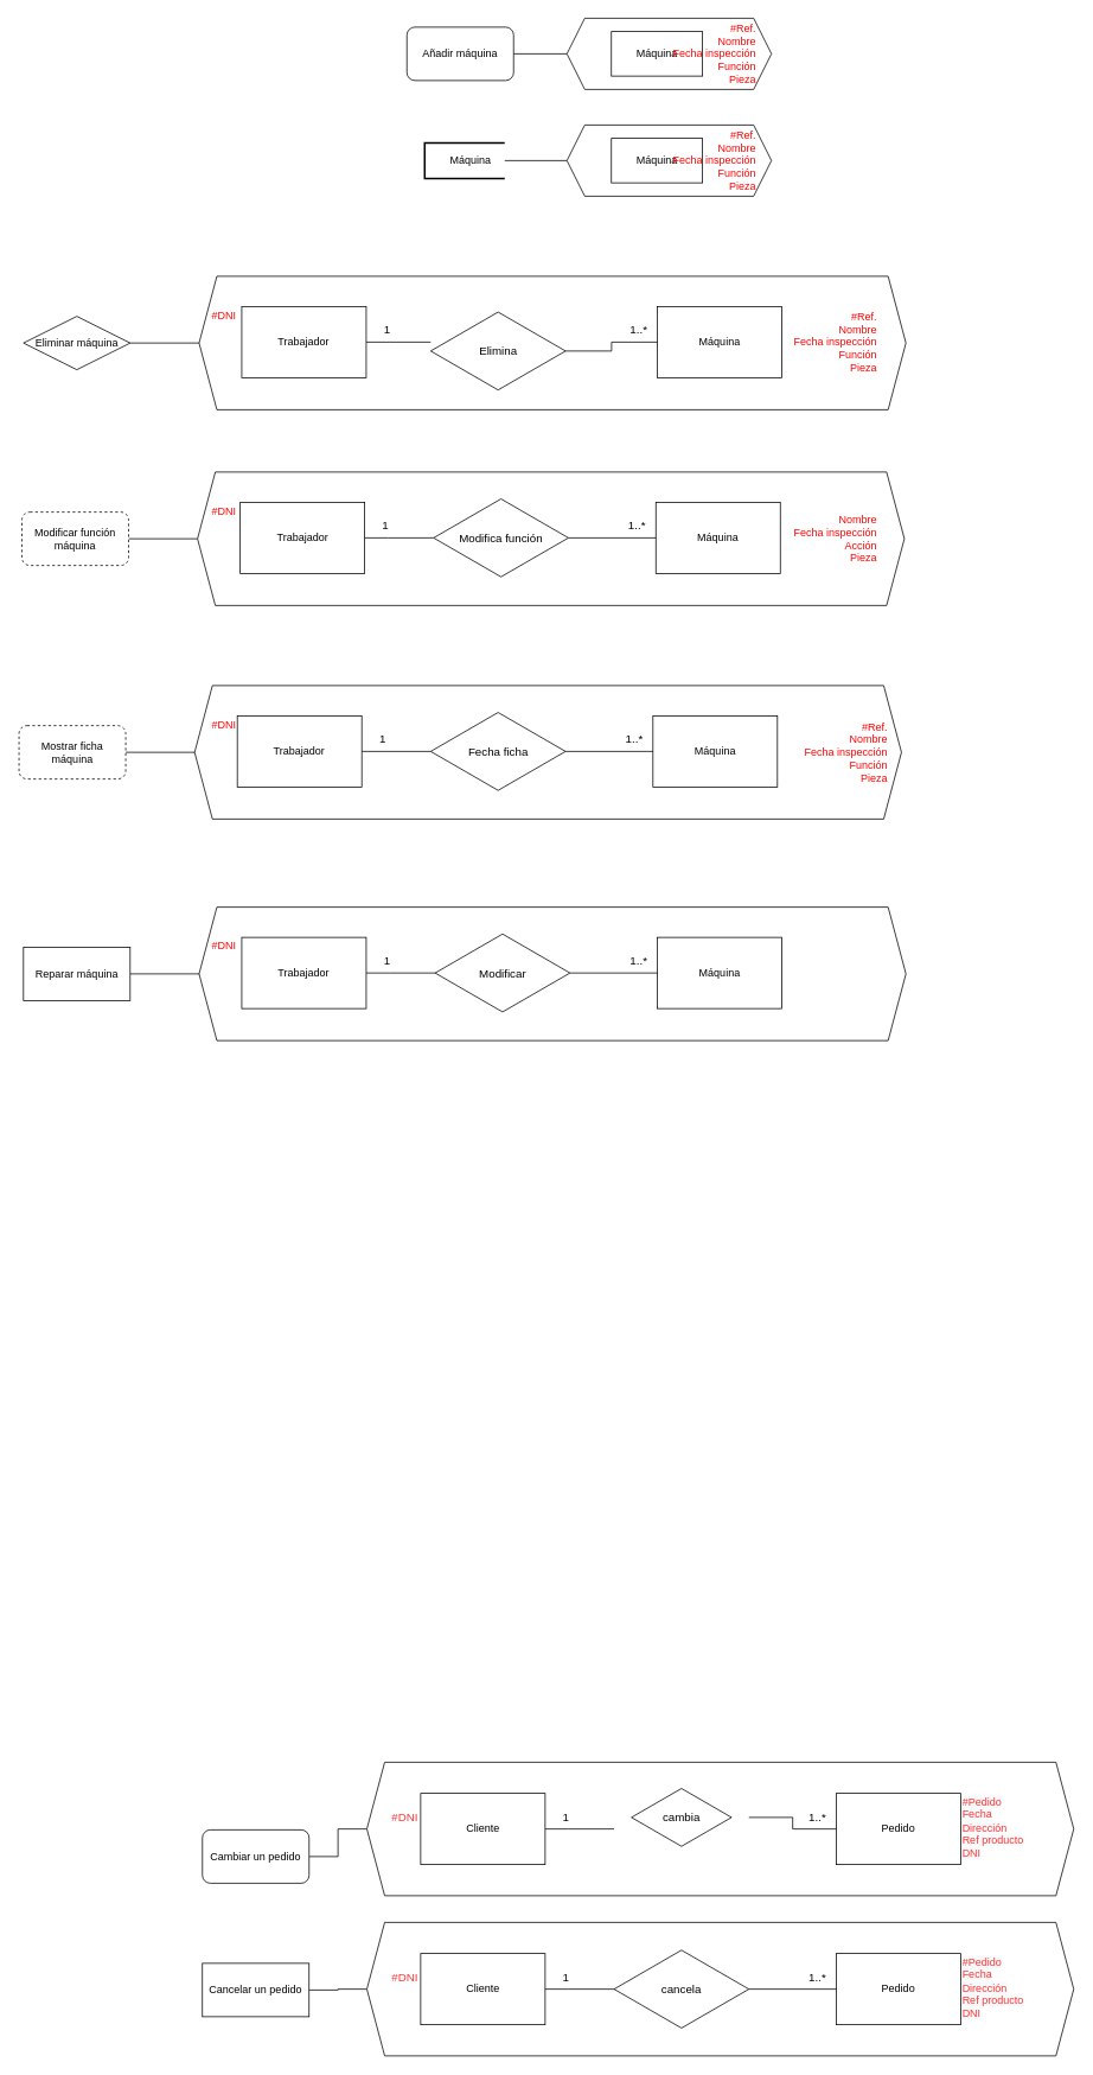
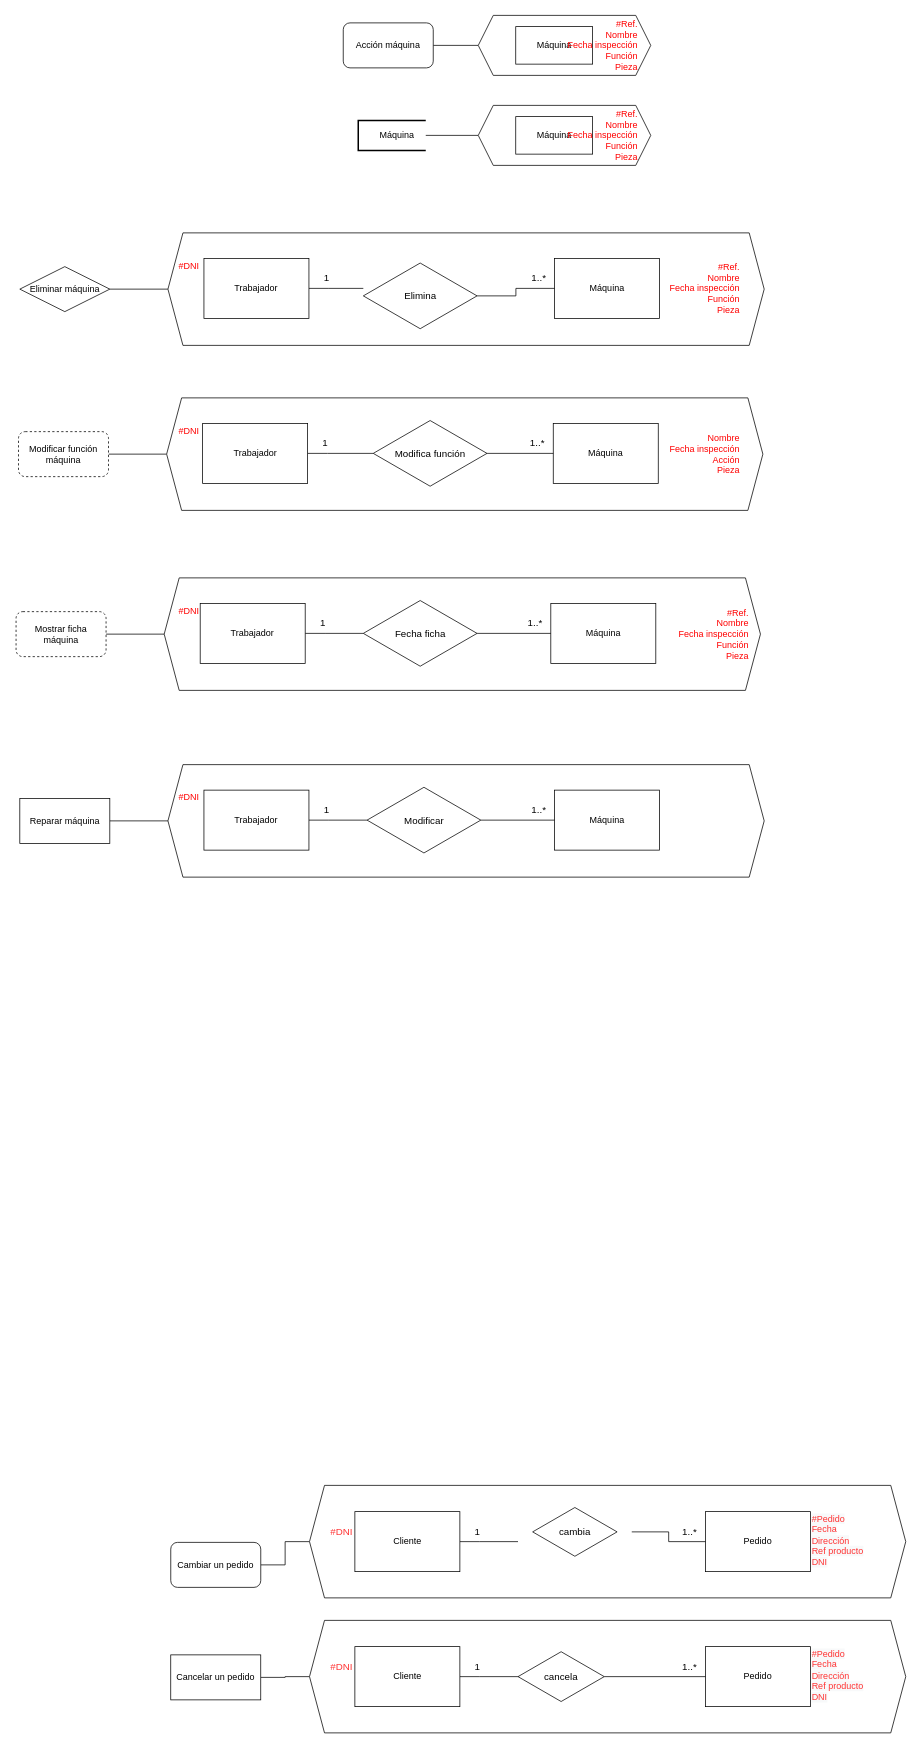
- <mxCell id="3" value="Añadir máquina" style="rounded=1;whiteSpace=wrap;html=1;" parent="1" vertex="1"><mxGeometry x="457" y="30" width="120" height="60" as="geometry" /></mxCell>
+ <mxCell id="3" value="Acción máquina" style="rounded=1;whiteSpace=wrap;html=1;" parent="1" vertex="1"><mxGeometry x="457" y="30" width="120" height="60" as="geometry" /></mxCell>
- <mxCell id="53" value="&lt;font color=&quot;#000000&quot;&gt;Modifica función&lt;br&gt;&lt;/font&gt;" style="html=1;whiteSpace=wrap;aspect=fixed;shape=isoRectangle;fontSize=13;fontColor=#FF3333;" parent="1" vertex="1"><mxGeometry x="487" y="558.5" width="151.67" height="91" as="geometry" /></mxCell>
+ <mxCell id="53" value="&lt;font color=&quot;#000000&quot;&gt;Modifica función&lt;br&gt;&lt;/font&gt;" style="html=1;whiteSpace=wrap;aspect=fixed;shape=isoRectangle;fontSize=13;fontColor=#FF3333;" parent="1" vertex="1"><mxGeometry x="497" y="558.5" width="151.67" height="91" as="geometry" /></mxCell>
- <mxCell id="41" value="&lt;font color=&quot;#000000&quot;&gt;cancela&lt;/font&gt;" style="html=1;whiteSpace=wrap;aspect=fixed;shape=isoRectangle;fontSize=13;fontColor=#FF3333;" parent="1" vertex="1"><mxGeometry x="690" y="2189.5" width="151.67" height="91" as="geometry" /></mxCell>
+ <mxCell id="41" value="&lt;font color=&quot;#000000&quot;&gt;cancela&lt;/font&gt;" style="html=1;whiteSpace=wrap;aspect=fixed;shape=isoRectangle;fontSize=13;fontColor=#FF3333;" parent="1" vertex="1"><mxGeometry x="690" y="2189.5" width="115" height="91" as="geometry" /></mxCell>
